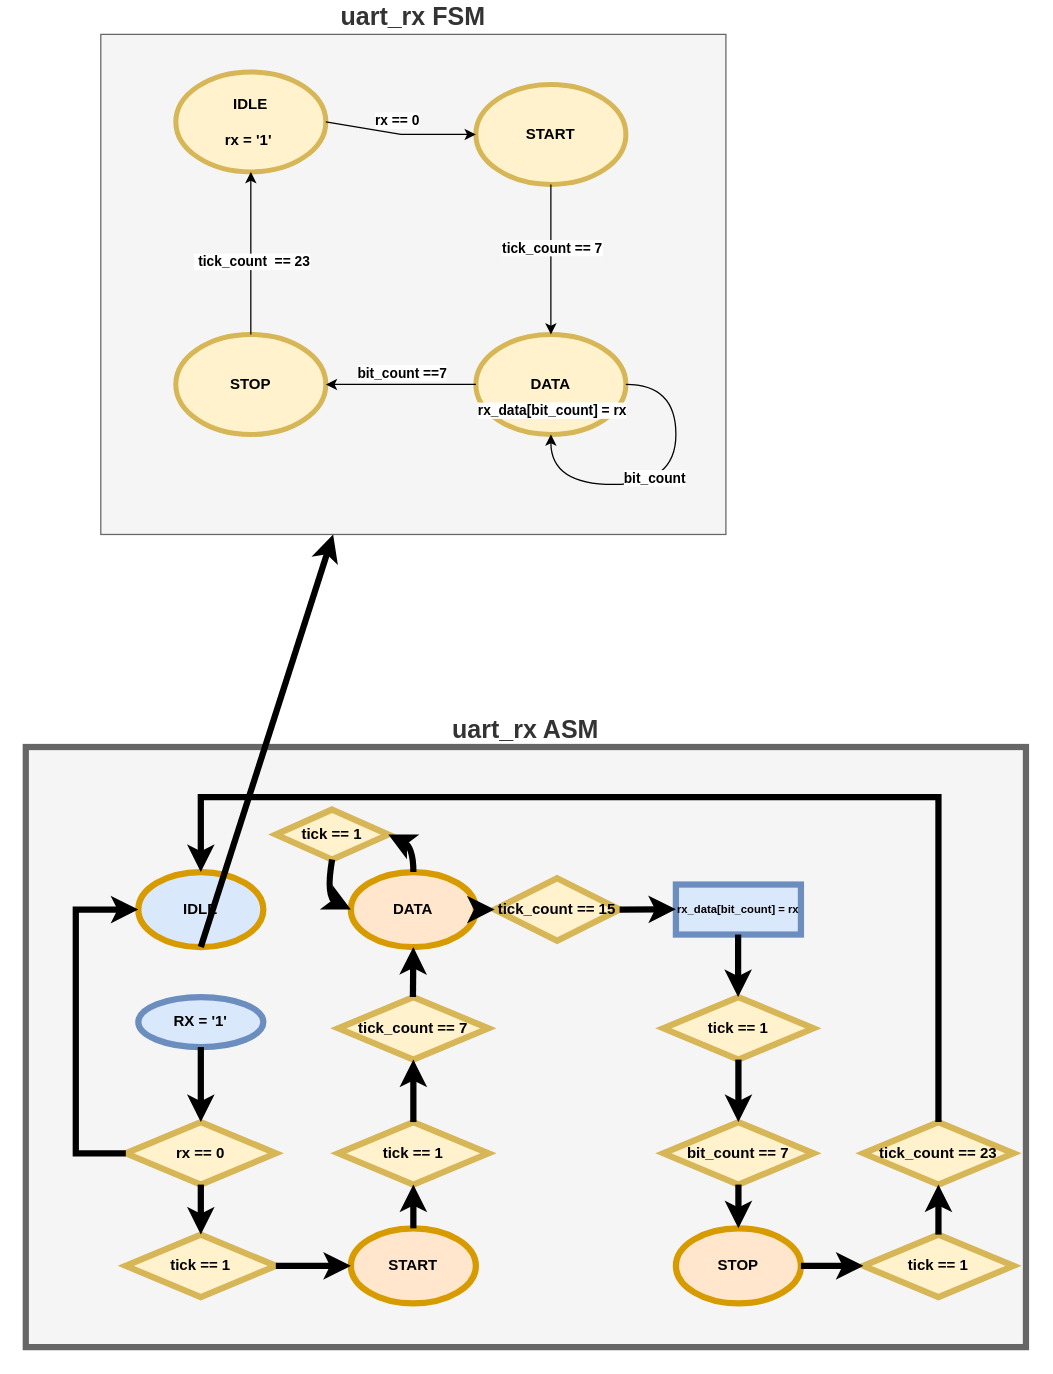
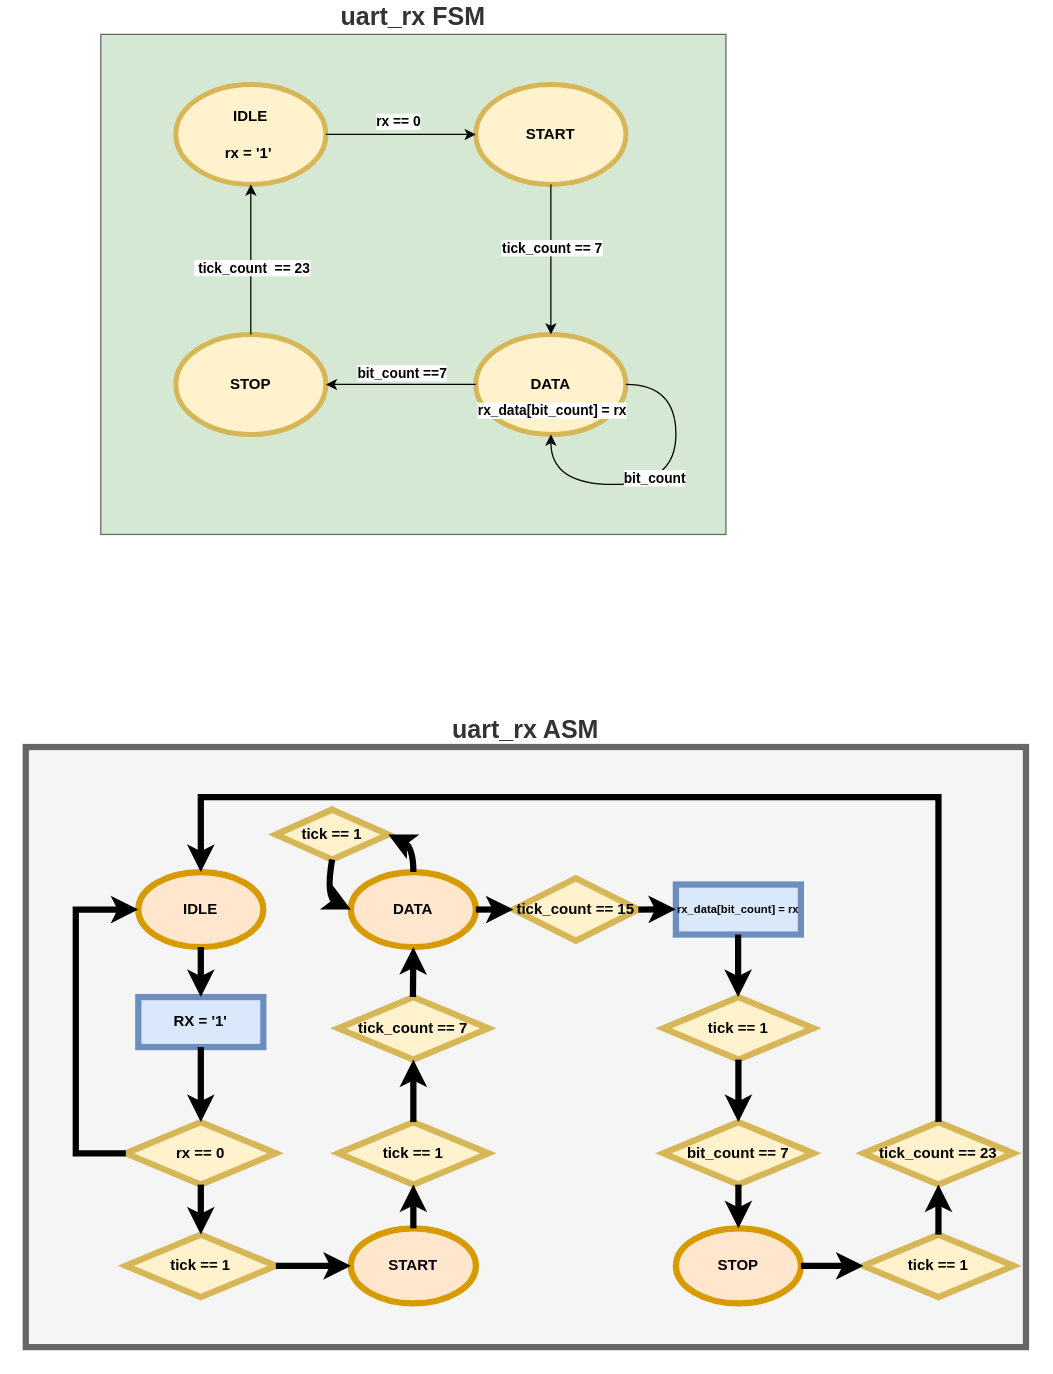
- <mxCell id="4" value="IDLE&lt;div&gt;&lt;br&gt;&lt;/div&gt;&lt;div&gt;rx = '1'&amp;nbsp;&lt;/div&gt;" style="ellipse;whiteSpace=wrap;html=1;fontStyle=1;fillColor=#fff2cc;strokeColor=#d6b656;strokeWidth=4;" vertex="1" parent="1"><mxGeometry x="140" y="50" width="120" height="80" as="geometry" /></mxCell>
+ <mxCell id="4" value="IDLE&lt;div&gt;&lt;br&gt;&lt;/div&gt;&lt;div&gt;rx = '1'&amp;nbsp;&lt;/div&gt;" style="ellipse;whiteSpace=wrap;html=1;fontStyle=1;fillColor=#fff2cc;strokeColor=#d6b656;strokeWidth=4;" vertex="1" parent="1"><mxGeometry x="140" y="60" width="120" height="80" as="geometry" /></mxCell>
- <mxCell id="3" value="uart_rx FSM" style="rounded=0;whiteSpace=wrap;html=1;labelPosition=center;verticalLabelPosition=top;align=center;verticalAlign=bottom;fontSize=20;fontStyle=1;fillColor=#f5f5f5;fontColor=#333333;strokeColor=#666666;" vertex="1" parent="1"><mxGeometry x="80" y="20" width="500" height="400" as="geometry" /></mxCell>
+ <mxCell id="3" value="uart_rx FSM" style="rounded=0;whiteSpace=wrap;html=1;labelPosition=center;verticalLabelPosition=top;align=center;verticalAlign=bottom;fontSize=20;fontStyle=1;fillColor=#d5e8d4;fontColor=#333333;strokeColor=#666666;" vertex="1" parent="1"><mxGeometry x="80" y="20" width="500" height="400" as="geometry" /></mxCell>
- <mxCell id="24" value="" style="endArrow=classic;html=1;rounded=0;exitX=0.5;exitY=1;exitDx=0;exitDy=0;fontStyle=1;strokeWidth=5;" edge="1" parent="1" source="8" target="3"><mxGeometry width="50" height="50" relative="1" as="geometry"><mxPoint x="250" y="770" as="sourcePoint" /><mxPoint x="300" y="720" as="targetPoint" /></mxGeometry></mxCell>
+ <mxCell id="24" value="" style="endArrow=classic;html=1;rounded=0;exitX=0.5;exitY=1;exitDx=0;exitDy=0;entryX=0.5;entryY=0;entryDx=0;entryDy=0;fontStyle=1;strokeWidth=5;" edge="1" parent="1" source="8" target="10"><mxGeometry width="50" height="50" relative="1" as="geometry"><mxPoint x="250" y="770" as="sourcePoint" /><mxPoint x="300" y="720" as="targetPoint" /></mxGeometry></mxCell>
- <mxCell id="8" value="IDLE" style="ellipse;whiteSpace=wrap;html=1;fillColor=#dae8fc;strokeColor=#d79b00;fontStyle=1;strokeWidth=5;" vertex="1" parent="1"><mxGeometry x="110" y="690" width="100" height="60" as="geometry" /></mxCell>
+ <mxCell id="8" value="IDLE" style="ellipse;whiteSpace=wrap;html=1;fillColor=#ffe6cc;strokeColor=#d79b00;fontStyle=1;strokeWidth=5;" vertex="1" parent="1"><mxGeometry x="110" y="690" width="100" height="60" as="geometry" /></mxCell>
- <mxCell id="43" value="tick_count == 15" style="rhombus;whiteSpace=wrap;html=1;fillColor=#fff2cc;strokeColor=#d6b656;fontStyle=1;strokeWidth=5;" vertex="1" parent="1"><mxGeometry x="395" y="695" width="100" height="50" as="geometry" /></mxCell>
+ <mxCell id="43" value="tick_count == 15" style="rhombus;whiteSpace=wrap;html=1;fillColor=#fff2cc;strokeColor=#d6b656;fontStyle=1;strokeWidth=5;" vertex="1" parent="1"><mxGeometry x="410" y="695" width="100" height="50" as="geometry" /></mxCell>
- <mxCell id="10" value="RX = '1'" style="ellipse;whiteSpace=wrap;html=1;fillColor=#dae8fc;strokeColor=#6c8ebf;fontStyle=1;strokeWidth=5;" vertex="1" parent="1"><mxGeometry x="110" y="790" width="100" height="40" as="geometry" /></mxCell>
+ <mxCell id="10" value="RX = '1'" style="rounded=0;whiteSpace=wrap;html=1;fillColor=#dae8fc;strokeColor=#6c8ebf;fontStyle=1;strokeWidth=5;" vertex="1" parent="1"><mxGeometry x="110" y="790" width="100" height="40" as="geometry" /></mxCell>
